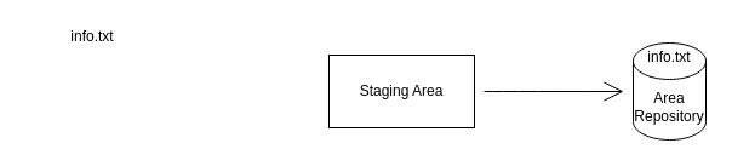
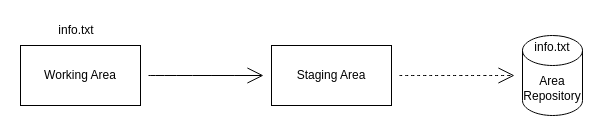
+ <mxCell id="3" value="Working Area" style="rounded=0;whiteSpace=wrap;html=1;hachureGap=4;pointerEvents=0;" vertex="1" parent="1"><mxGeometry x="20" y="45" width="120" height="60" as="geometry" /></mxCell>
+ <mxCell id="2" style="edgeStyle=none;curved=1;rounded=0;orthogonalLoop=1;jettySize=auto;html=1;endArrow=open;startSize=14;endSize=14;sourcePerimeterSpacing=8;targetPerimeterSpacing=8;" edge="1" parent="1" source="3" target="5"><mxGeometry relative="1" as="geometry" /></mxCell>
- <mxCell id="4" style="edgeStyle=none;curved=1;rounded=0;orthogonalLoop=1;jettySize=auto;html=1;endArrow=open;startSize=14;endSize=14;sourcePerimeterSpacing=8;targetPerimeterSpacing=8;" edge="1" parent="1" source="5" target="6"><mxGeometry relative="1" as="geometry" /></mxCell>
+ <mxCell id="4" style="edgeStyle=none;curved=1;rounded=0;orthogonalLoop=1;jettySize=auto;html=1;endArrow=open;startSize=14;endSize=14;sourcePerimeterSpacing=8;targetPerimeterSpacing=8;dashed=1;" edge="1" parent="1" source="5" target="6"><mxGeometry relative="1" as="geometry" /></mxCell>
